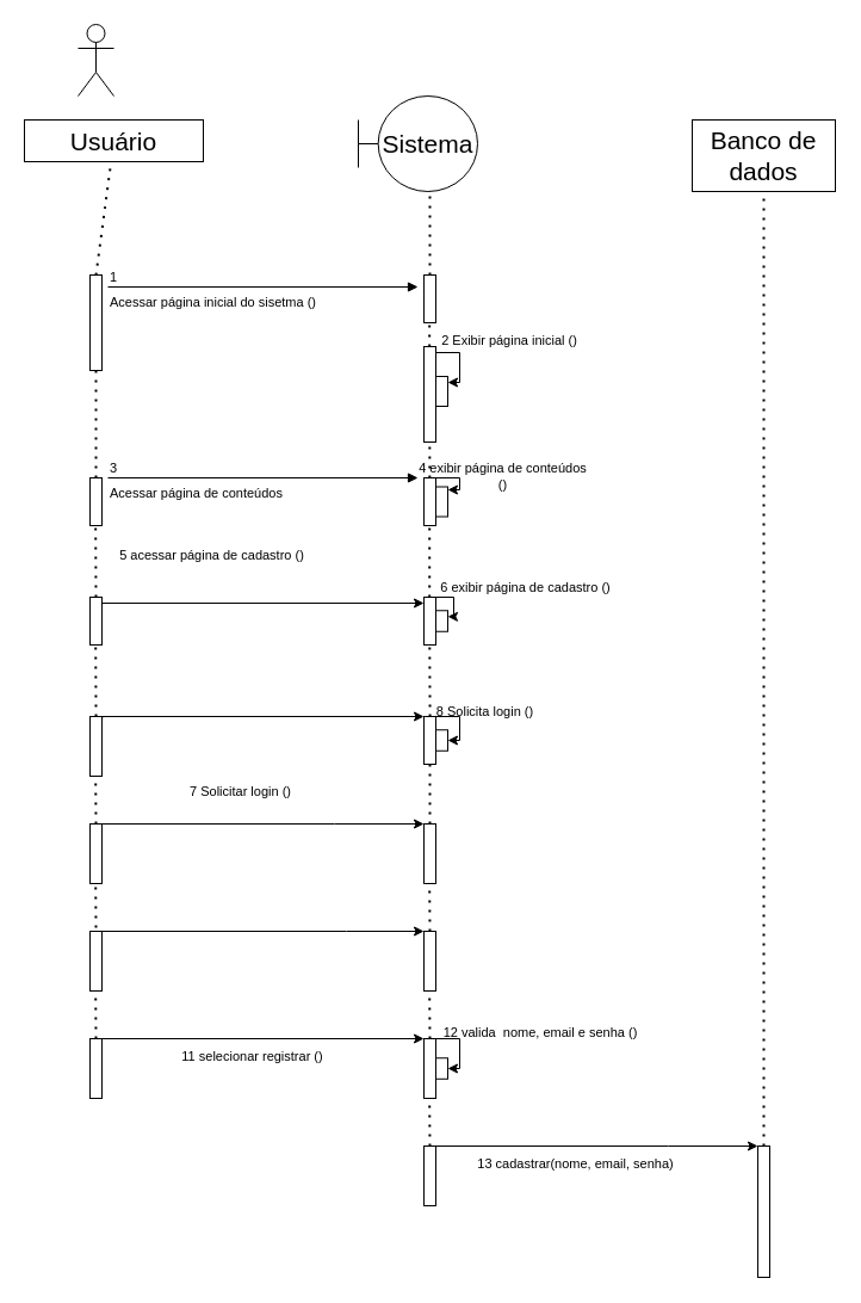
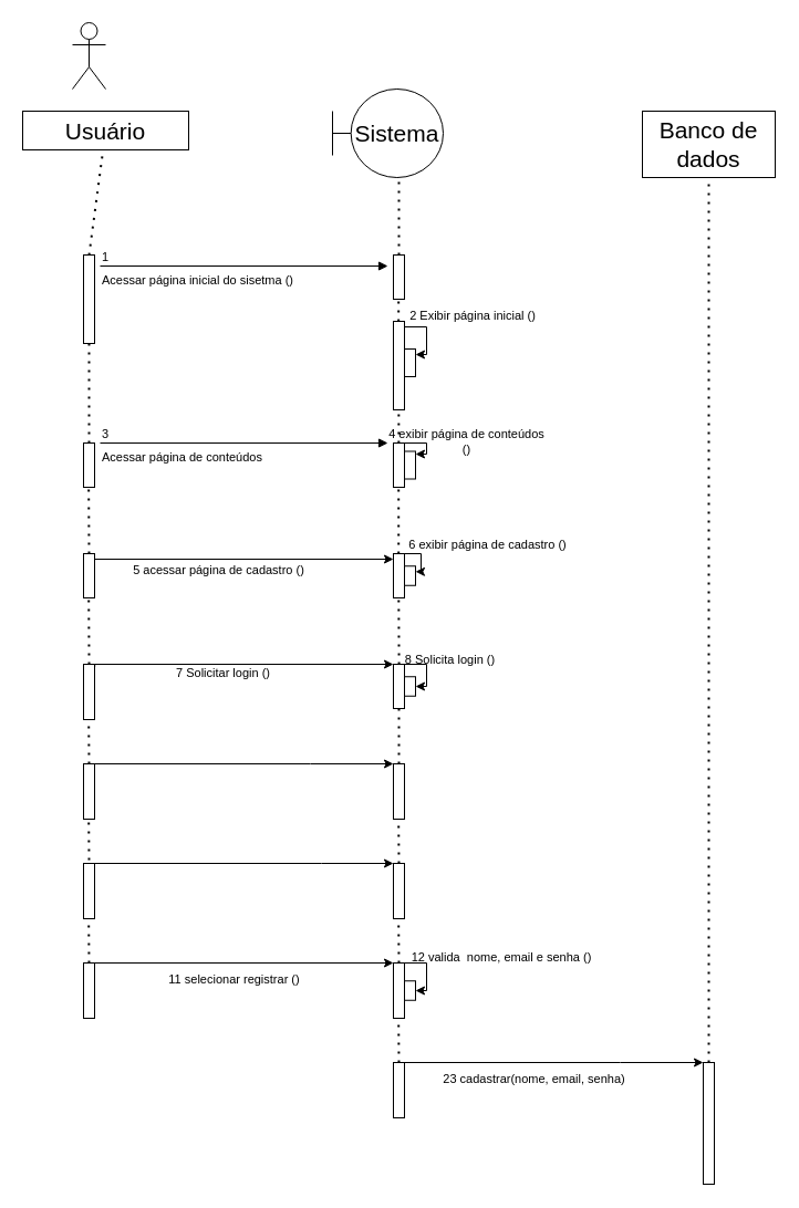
- <mxCell id="31" value="5 acessar página de cadastro ()" style="text;html=1;align=center;verticalAlign=middle;whiteSpace=wrap;rounded=0;fontSize=11;" parent="1" vertex="1"><mxGeometry x="75" y="450" width="205" height="30" as="geometry" /></mxCell>
+ <mxCell id="31" value="5 acessar página de cadastro ()" style="text;html=1;align=center;verticalAlign=middle;whiteSpace=wrap;rounded=0;fontSize=11;" parent="1" vertex="1"><mxGeometry x="95" y="500" width="205" height="30" as="geometry" /></mxCell>
- <mxCell id="43" value="7 Solicitar login ()" style="text;html=1;align=center;verticalAlign=middle;whiteSpace=wrap;rounded=0;fontSize=11;" parent="1" vertex="1"><mxGeometry x="99" y="648" width="205" height="30" as="geometry" /></mxCell>
+ <mxCell id="43" value="7 Solicitar login ()" style="text;html=1;align=center;verticalAlign=middle;whiteSpace=wrap;rounded=0;fontSize=11;" parent="1" vertex="1"><mxGeometry x="99" y="593" width="205" height="30" as="geometry" /></mxCell>
- <mxCell id="68" value="13 cadastrar(nome, email, senha)" style="text;html=1;align=center;verticalAlign=middle;whiteSpace=wrap;rounded=0;fontSize=11;" vertex="1" parent="1"><mxGeometry x="380" y="960" width="205" height="30" as="geometry" /></mxCell>
+ <mxCell id="68" value="23 cadastrar(nome, email, senha)" style="text;html=1;align=center;verticalAlign=middle;whiteSpace=wrap;rounded=0;fontSize=11;" vertex="1" parent="1"><mxGeometry x="380" y="960" width="205" height="30" as="geometry" /></mxCell>
